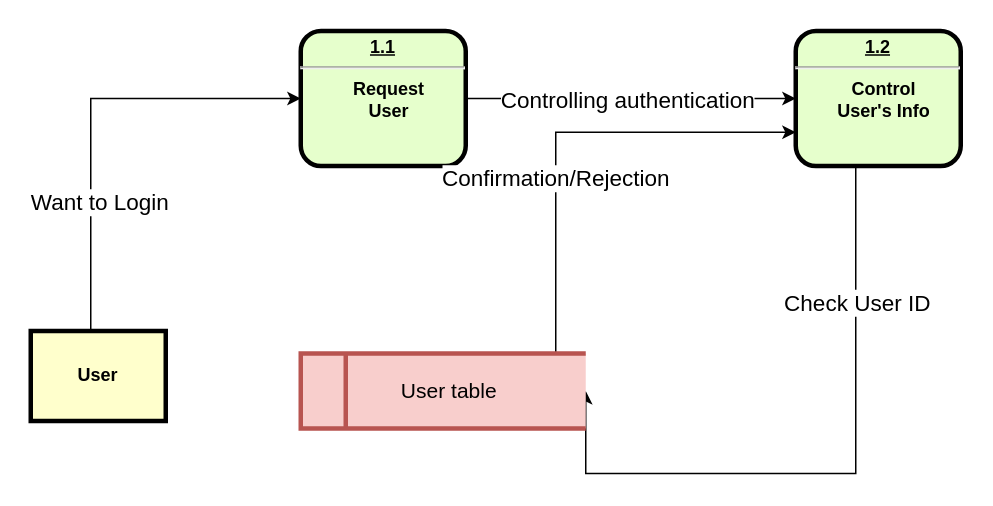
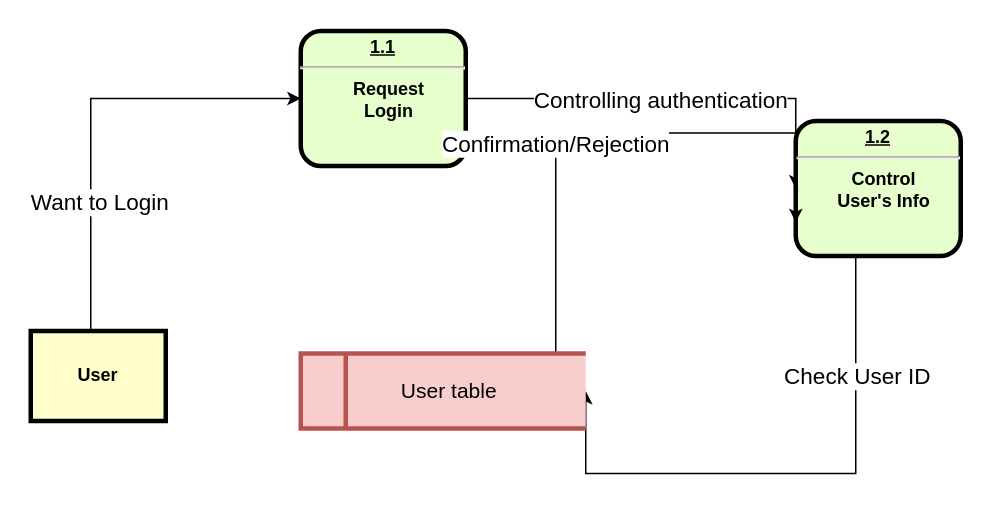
- <mxCell id="7" value="&lt;p style=&quot;margin: 0px; margin-top: 4px; text-align: center; text-decoration: underline;&quot;&gt;&lt;strong&gt;1.1&lt;br&gt;&lt;/strong&gt;&lt;/p&gt;&lt;hr&gt;&lt;p style=&quot;margin: 0px; margin-left: 8px;&quot;&gt;&lt;span style=&quot;background-color: initial;&quot;&gt;Request&lt;/span&gt;&lt;br&gt;&lt;/p&gt;&lt;p style=&quot;margin: 0px; margin-left: 8px;&quot;&gt;&lt;span style=&quot;background-color: initial;&quot;&gt;User&lt;/span&gt;&lt;/p&gt;" style="verticalAlign=middle;align=center;overflow=fill;fontSize=12;fontFamily=Helvetica;html=1;rounded=1;fontStyle=1;strokeWidth=3;fillColor=#E6FFCC" parent="1" vertex="1"><mxGeometry x="200" y="20" width="110" height="90" as="geometry" /></mxCell>
+ <mxCell id="7" value="&lt;p style=&quot;margin: 0px; margin-top: 4px; text-align: center; text-decoration: underline;&quot;&gt;&lt;strong&gt;1.1&lt;br&gt;&lt;/strong&gt;&lt;/p&gt;&lt;hr&gt;&lt;p style=&quot;margin: 0px; margin-left: 8px;&quot;&gt;&lt;span style=&quot;background-color: initial;&quot;&gt;Request&lt;/span&gt;&lt;br&gt;&lt;/p&gt;&lt;p style=&quot;margin: 0px; margin-left: 8px;&quot;&gt;&lt;span style=&quot;background-color: initial;&quot;&gt;Login&lt;/span&gt;&lt;/p&gt;" style="verticalAlign=middle;align=center;overflow=fill;fontSize=12;fontFamily=Helvetica;html=1;rounded=1;fontStyle=1;strokeWidth=3;fillColor=#E6FFCC" parent="1" vertex="1"><mxGeometry x="200" y="20" width="110" height="90" as="geometry" /></mxCell>
- <mxCell id="10" value="&lt;p style=&quot;margin: 0px; margin-top: 4px; text-align: center; text-decoration: underline;&quot;&gt;&lt;strong&gt;1.2&lt;/strong&gt;&lt;/p&gt;&lt;hr&gt;&lt;p style=&quot;margin: 0px; margin-left: 8px;&quot;&gt;Control&lt;/p&gt;&lt;p style=&quot;margin: 0px; margin-left: 8px;&quot;&gt;User's Info&lt;/p&gt;" style="verticalAlign=middle;align=center;overflow=fill;fontSize=12;fontFamily=Helvetica;html=1;rounded=1;fontStyle=1;strokeWidth=3;fillColor=#E6FFCC" parent="1" vertex="1"><mxGeometry x="530" y="20" width="110" height="90" as="geometry" /></mxCell>
+ <mxCell id="10" value="&lt;p style=&quot;margin: 0px; margin-top: 4px; text-align: center; text-decoration: underline;&quot;&gt;&lt;strong&gt;1.2&lt;/strong&gt;&lt;/p&gt;&lt;hr&gt;&lt;p style=&quot;margin: 0px; margin-left: 8px;&quot;&gt;Control&lt;/p&gt;&lt;p style=&quot;margin: 0px; margin-left: 8px;&quot;&gt;User's Info&lt;/p&gt;" style="verticalAlign=middle;align=center;overflow=fill;fontSize=12;fontFamily=Helvetica;html=1;rounded=1;fontStyle=1;strokeWidth=3;fillColor=#E6FFCC" parent="1" vertex="1"><mxGeometry x="530" y="80" width="110" height="90" as="geometry" /></mxCell>
